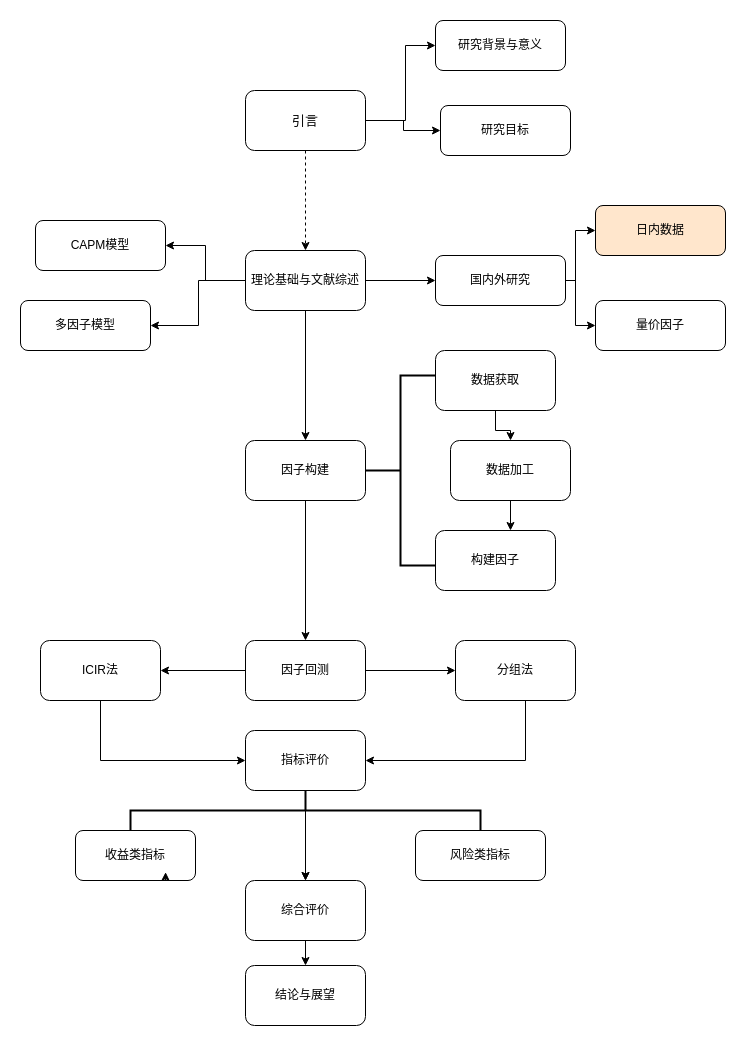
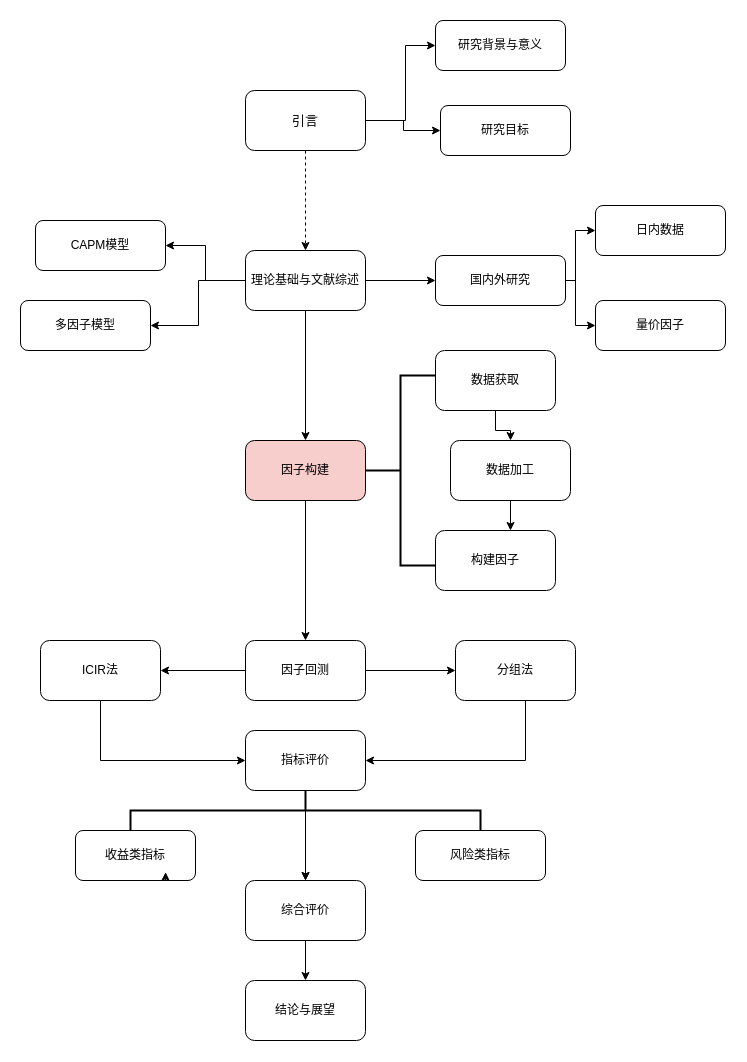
- <mxCell id="17" value="日内数据" style="whiteSpace=wrap;html=1;rounded=1;fillColor=#ffe6cc;" vertex="1" parent="1"><mxGeometry x="595" y="205" width="130" height="50" as="geometry" /></mxCell>
+ <mxCell id="17" value="日内数据" style="whiteSpace=wrap;html=1;rounded=1;" vertex="1" parent="1"><mxGeometry x="595" y="205" width="130" height="50" as="geometry" /></mxCell>
- <mxCell id="21" value="因子构建" style="rounded=1;whiteSpace=wrap;html=1;" vertex="1" parent="1"><mxGeometry x="245" y="440" width="120" height="60" as="geometry" /></mxCell>
+ <mxCell id="21" value="因子构建" style="rounded=1;whiteSpace=wrap;html=1;fillColor=#f8cecc;" vertex="1" parent="1"><mxGeometry x="245" y="440" width="120" height="60" as="geometry" /></mxCell>
- <mxCell id="44" value="结论与展望" style="rounded=1;whiteSpace=wrap;html=1;" vertex="1" parent="1"><mxGeometry x="245" y="965" width="120" height="60" as="geometry" /></mxCell>
+ <mxCell id="44" value="结论与展望" style="rounded=1;whiteSpace=wrap;html=1;" vertex="1" parent="1"><mxGeometry x="245" y="980" width="120" height="60" as="geometry" /></mxCell>
